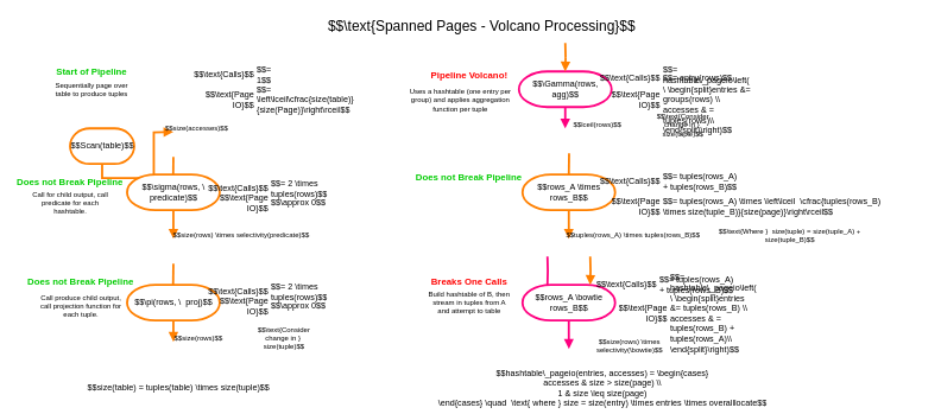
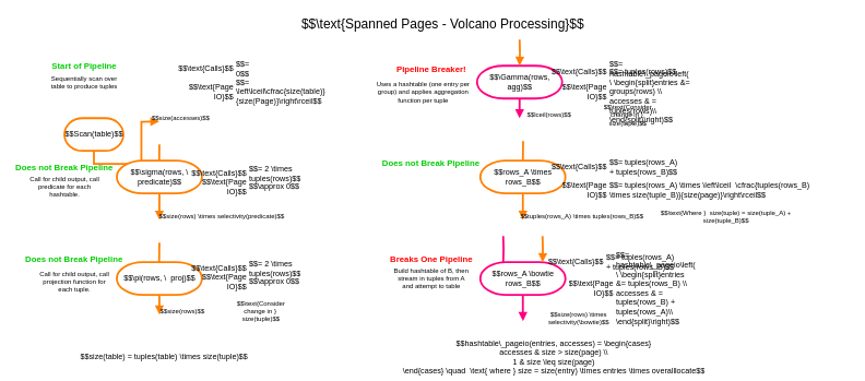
- <mxCell id="5" value="$$= 1$$" style="text;html=1;strokeColor=none;fillColor=none;align=left;verticalAlign=middle;whiteSpace=wrap;rounded=0;strokeWidth=3;" vertex="1" parent="1"><mxGeometry x="357.5" y="95" width="30" height="20" as="geometry" /></mxCell>
+ <mxCell id="5" value="$$= 0$$" style="text;html=1;strokeColor=none;fillColor=none;align=left;verticalAlign=middle;whiteSpace=wrap;rounded=0;strokeWidth=3;" vertex="1" parent="1"><mxGeometry x="357.5" y="95" width="30" height="20" as="geometry" /></mxCell>
- <mxCell id="49" value="Pipeline Volcano!" style="text;html=1;strokeColor=none;fillColor=none;align=center;verticalAlign=middle;whiteSpace=wrap;rounded=0;strokeWidth=3;fontSize=13;fontColor=#FF0000;fontStyle=1" vertex="1" parent="1"><mxGeometry x="597.5" y="90" width="120" height="30" as="geometry" /></mxCell>
+ <mxCell id="49" value="Pipeline Breaker!" style="text;html=1;strokeColor=none;fillColor=none;align=center;verticalAlign=middle;whiteSpace=wrap;rounded=0;strokeWidth=3;fontSize=13;fontColor=#FF0000;fontStyle=1" vertex="1" parent="1"><mxGeometry x="597.5" y="90" width="120" height="30" as="geometry" /></mxCell>
- <mxCell id="24" value="$$= entry(rows)$$" style="text;html=1;strokeColor=none;fillColor=none;align=left;verticalAlign=middle;whiteSpace=wrap;rounded=0;strokeWidth=3;" vertex="1" parent="1"><mxGeometry x="927.5" y="100" width="110" height="20" as="geometry" /></mxCell>
+ <mxCell id="24" value="$$= tuples(rows)$$" style="text;html=1;strokeColor=none;fillColor=none;align=left;verticalAlign=middle;whiteSpace=wrap;rounded=0;strokeWidth=3;" vertex="1" parent="1"><mxGeometry x="927.5" y="100" width="110" height="20" as="geometry" /></mxCell>
- <mxCell id="41" value="Sequentially page over table to produce tuples" style="text;html=1;strokeColor=none;fillColor=none;align=center;verticalAlign=middle;whiteSpace=wrap;rounded=0;strokeWidth=3;fontSize=10;" vertex="1" parent="1"><mxGeometry x="67.5" y="110" width="120" height="30" as="geometry" /></mxCell>
+ <mxCell id="41" value="Sequentially scan over table to produce tuples" style="text;html=1;strokeColor=none;fillColor=none;align=center;verticalAlign=middle;whiteSpace=wrap;rounded=0;strokeWidth=3;fontSize=10;" vertex="1" parent="1"><mxGeometry x="67.5" y="110" width="120" height="30" as="geometry" /></mxCell>
- <mxCell id="56" value="Breaks One Calls" style="text;html=1;strokeColor=none;fillColor=none;align=center;verticalAlign=middle;whiteSpace=wrap;rounded=0;strokeWidth=3;fontSize=13;fontColor=#FF0000;fontStyle=1" vertex="1" parent="1"><mxGeometry x="587.5" y="380" width="140" height="30" as="geometry" /></mxCell>
+ <mxCell id="56" value="Breaks One Pipeline" style="text;html=1;strokeColor=none;fillColor=none;align=center;verticalAlign=middle;whiteSpace=wrap;rounded=0;strokeWidth=3;fontSize=13;fontColor=#FF0000;fontStyle=1" vertex="1" parent="1"><mxGeometry x="587.5" y="380" width="140" height="30" as="geometry" /></mxCell>
- <mxCell id="47" value="Call produce child output, call projection function for each tuple." style="text;html=1;strokeColor=none;fillColor=none;align=center;verticalAlign=middle;whiteSpace=wrap;rounded=0;strokeWidth=3;fontSize=10;" vertex="1" parent="1"><mxGeometry x="52.5" y="410" width="120" height="40" as="geometry" /></mxCell>
+ <mxCell id="47" value="Call for child output, call projection function for each tuple." style="text;html=1;strokeColor=none;fillColor=none;align=center;verticalAlign=middle;whiteSpace=wrap;rounded=0;strokeWidth=3;fontSize=10;" vertex="1" parent="1"><mxGeometry x="52.5" y="410" width="120" height="40" as="geometry" /></mxCell>
